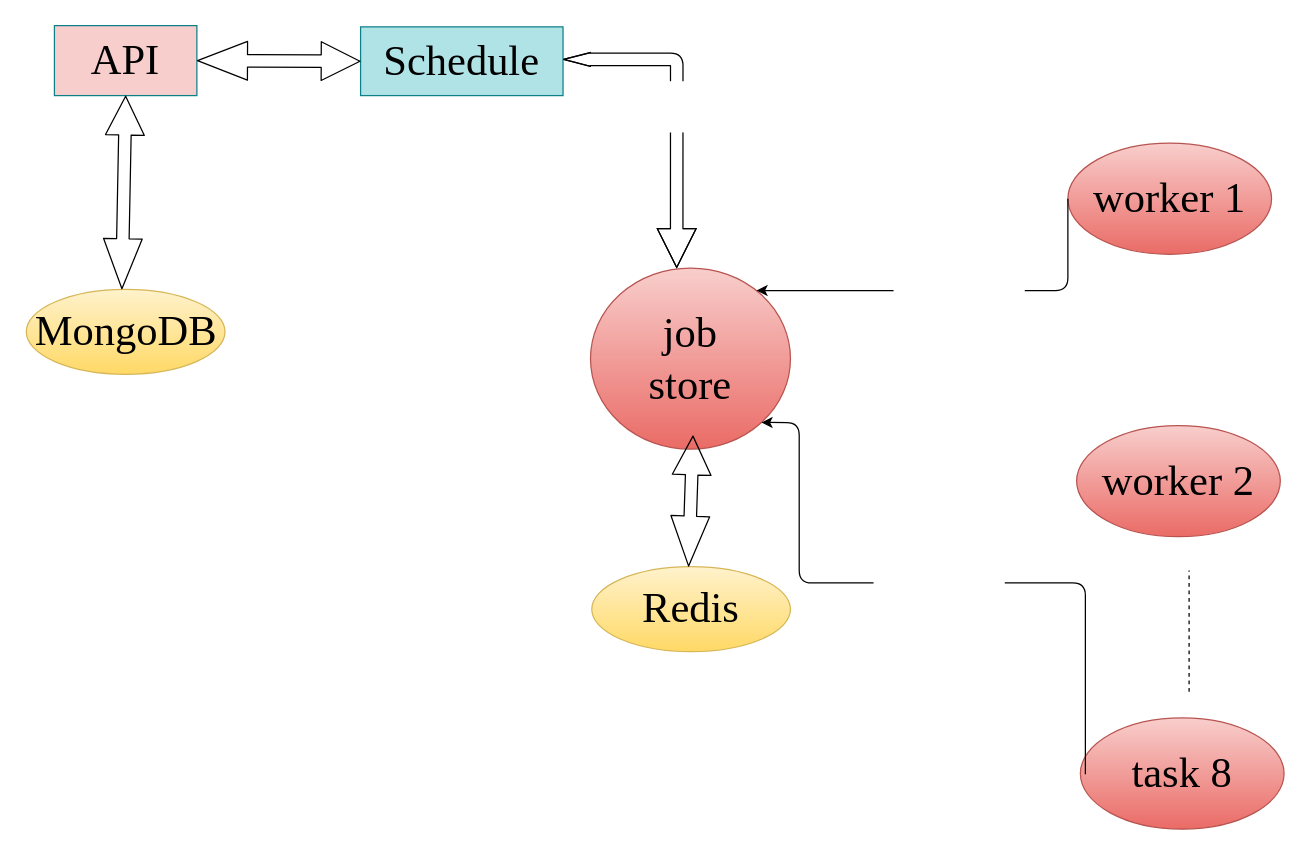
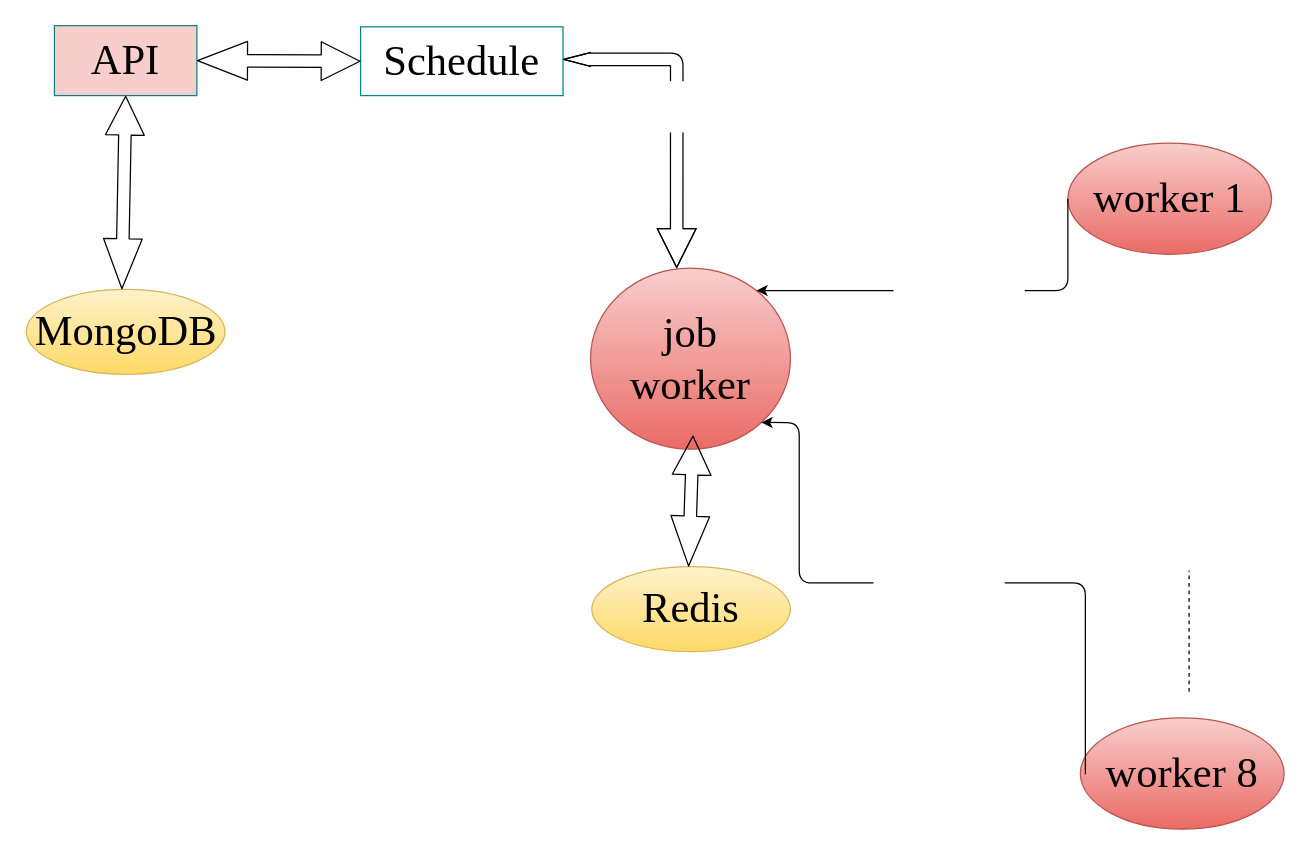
- <mxCell id="4" value="&lt;span style=&quot;font-size: 34px;&quot;&gt;Schedule&lt;/span&gt;" style="rounded=0;whiteSpace=wrap;html=1;fillColor=#b0e3e6;strokeColor=#0e8088;fontFamily=Times New Roman;labelBackgroundColor=none;fontColor=#000000;fontSize=34;" vertex="1" parent="1"><mxGeometry x="288" y="21" width="162" height="55" as="geometry" /></mxCell>
+ <mxCell id="4" value="&lt;span style=&quot;font-size: 34px;&quot;&gt;Schedule&lt;/span&gt;" style="rounded=0;whiteSpace=wrap;html=1;fillColor=#ffffff;strokeColor=#0e8088;fontFamily=Times New Roman;labelBackgroundColor=none;fontColor=#000000;fontSize=34;" vertex="1" parent="1"><mxGeometry x="288" y="21" width="162" height="55" as="geometry" /></mxCell>
- <mxCell id="5" value="job&lt;br style=&quot;font-size: 34px&quot;&gt;store&lt;br&gt;" style="ellipse;whiteSpace=wrap;html=1;labelBackgroundColor=none;fontFamily=Times New Roman;fontSize=34;fillColor=#f8cecc;gradientColor=#ea6b66;strokeColor=#b85450;fontColor=#000000;" vertex="1" parent="1"><mxGeometry x="472" y="214" width="160" height="145" as="geometry" /></mxCell>
+ <mxCell id="5" value="job&lt;br style=&quot;font-size: 34px&quot;&gt;worker&lt;br&gt;" style="ellipse;whiteSpace=wrap;html=1;labelBackgroundColor=none;fontFamily=Times New Roman;fontSize=34;fillColor=#f8cecc;gradientColor=#ea6b66;strokeColor=#b85450;fontColor=#000000;" vertex="1" parent="1"><mxGeometry x="472" y="214" width="160" height="145" as="geometry" /></mxCell>
- <mxCell id="7" value="worker 2" style="ellipse;whiteSpace=wrap;html=1;labelBackgroundColor=none;fontFamily=Times New Roman;fontSize=34;fillColor=#f8cecc;gradientColor=#ea6b66;strokeColor=#b85450;fontColor=#000000;" vertex="1" parent="1"><mxGeometry x="861" y="340" width="163" height="89" as="geometry" /></mxCell>
- <mxCell id="8" value="task 8" style="ellipse;whiteSpace=wrap;html=1;labelBackgroundColor=none;fontFamily=Times New Roman;fontSize=34;fillColor=#f8cecc;gradientColor=#ea6b66;strokeColor=#b85450;fontColor=#000000;" vertex="1" parent="1"><mxGeometry x="864" y="574" width="163" height="89" as="geometry" /></mxCell>
+ <mxCell id="8" value="worker 8" style="ellipse;whiteSpace=wrap;html=1;labelBackgroundColor=none;fontFamily=Times New Roman;fontSize=34;fillColor=#f8cecc;gradientColor=#ea6b66;strokeColor=#b85450;fontColor=#000000;" vertex="1" parent="1"><mxGeometry x="864" y="574" width="163" height="89" as="geometry" /></mxCell>
